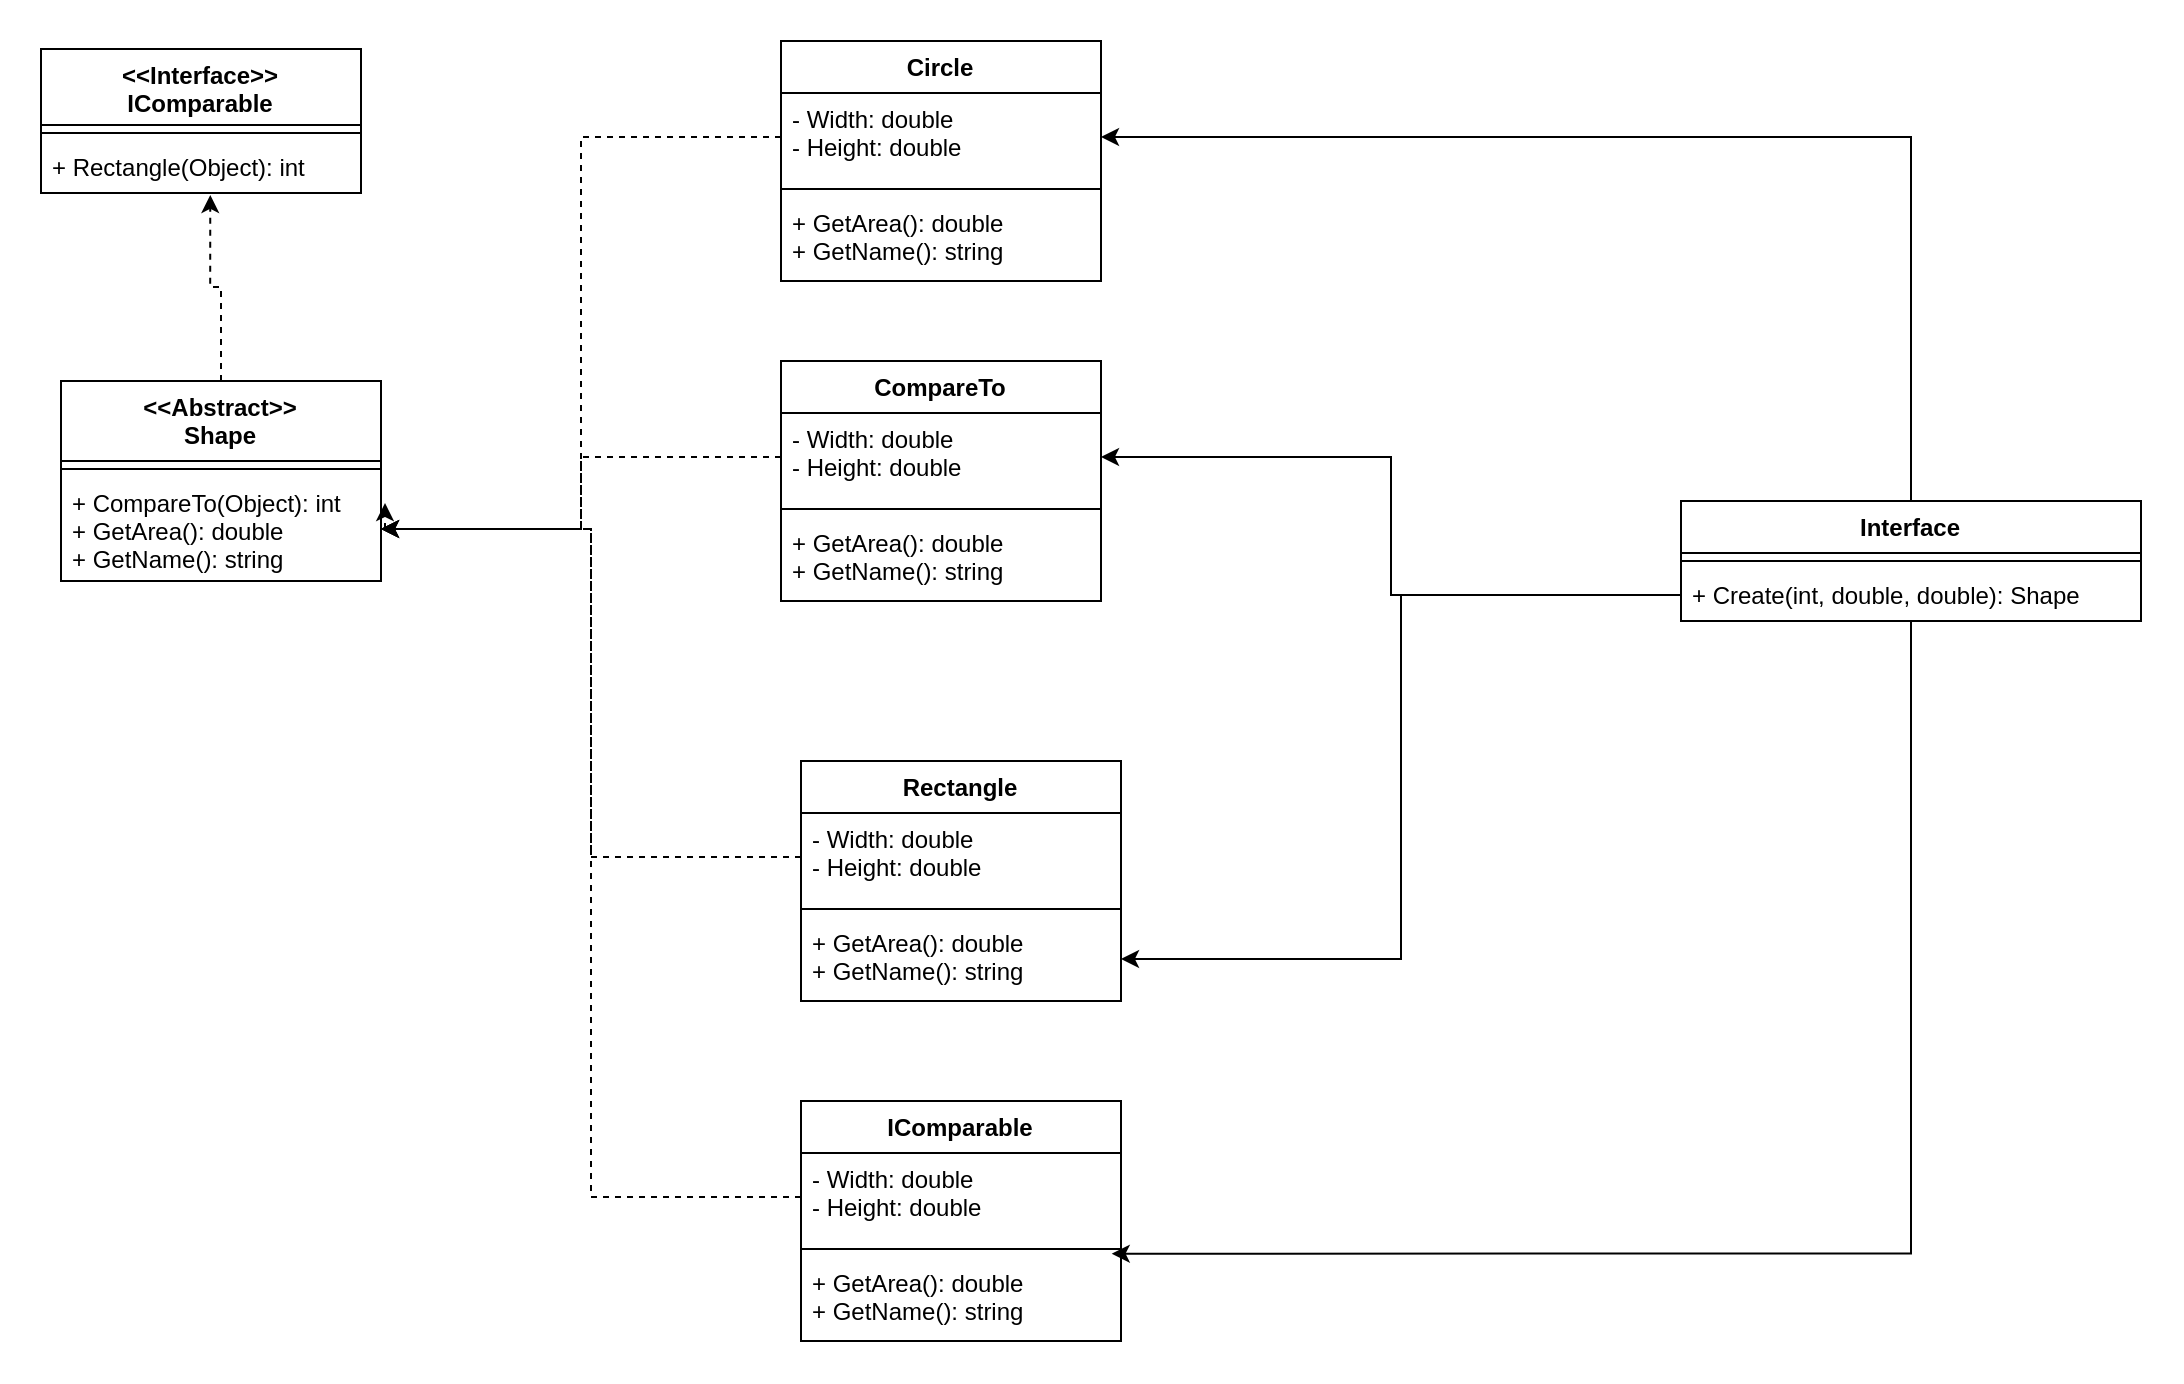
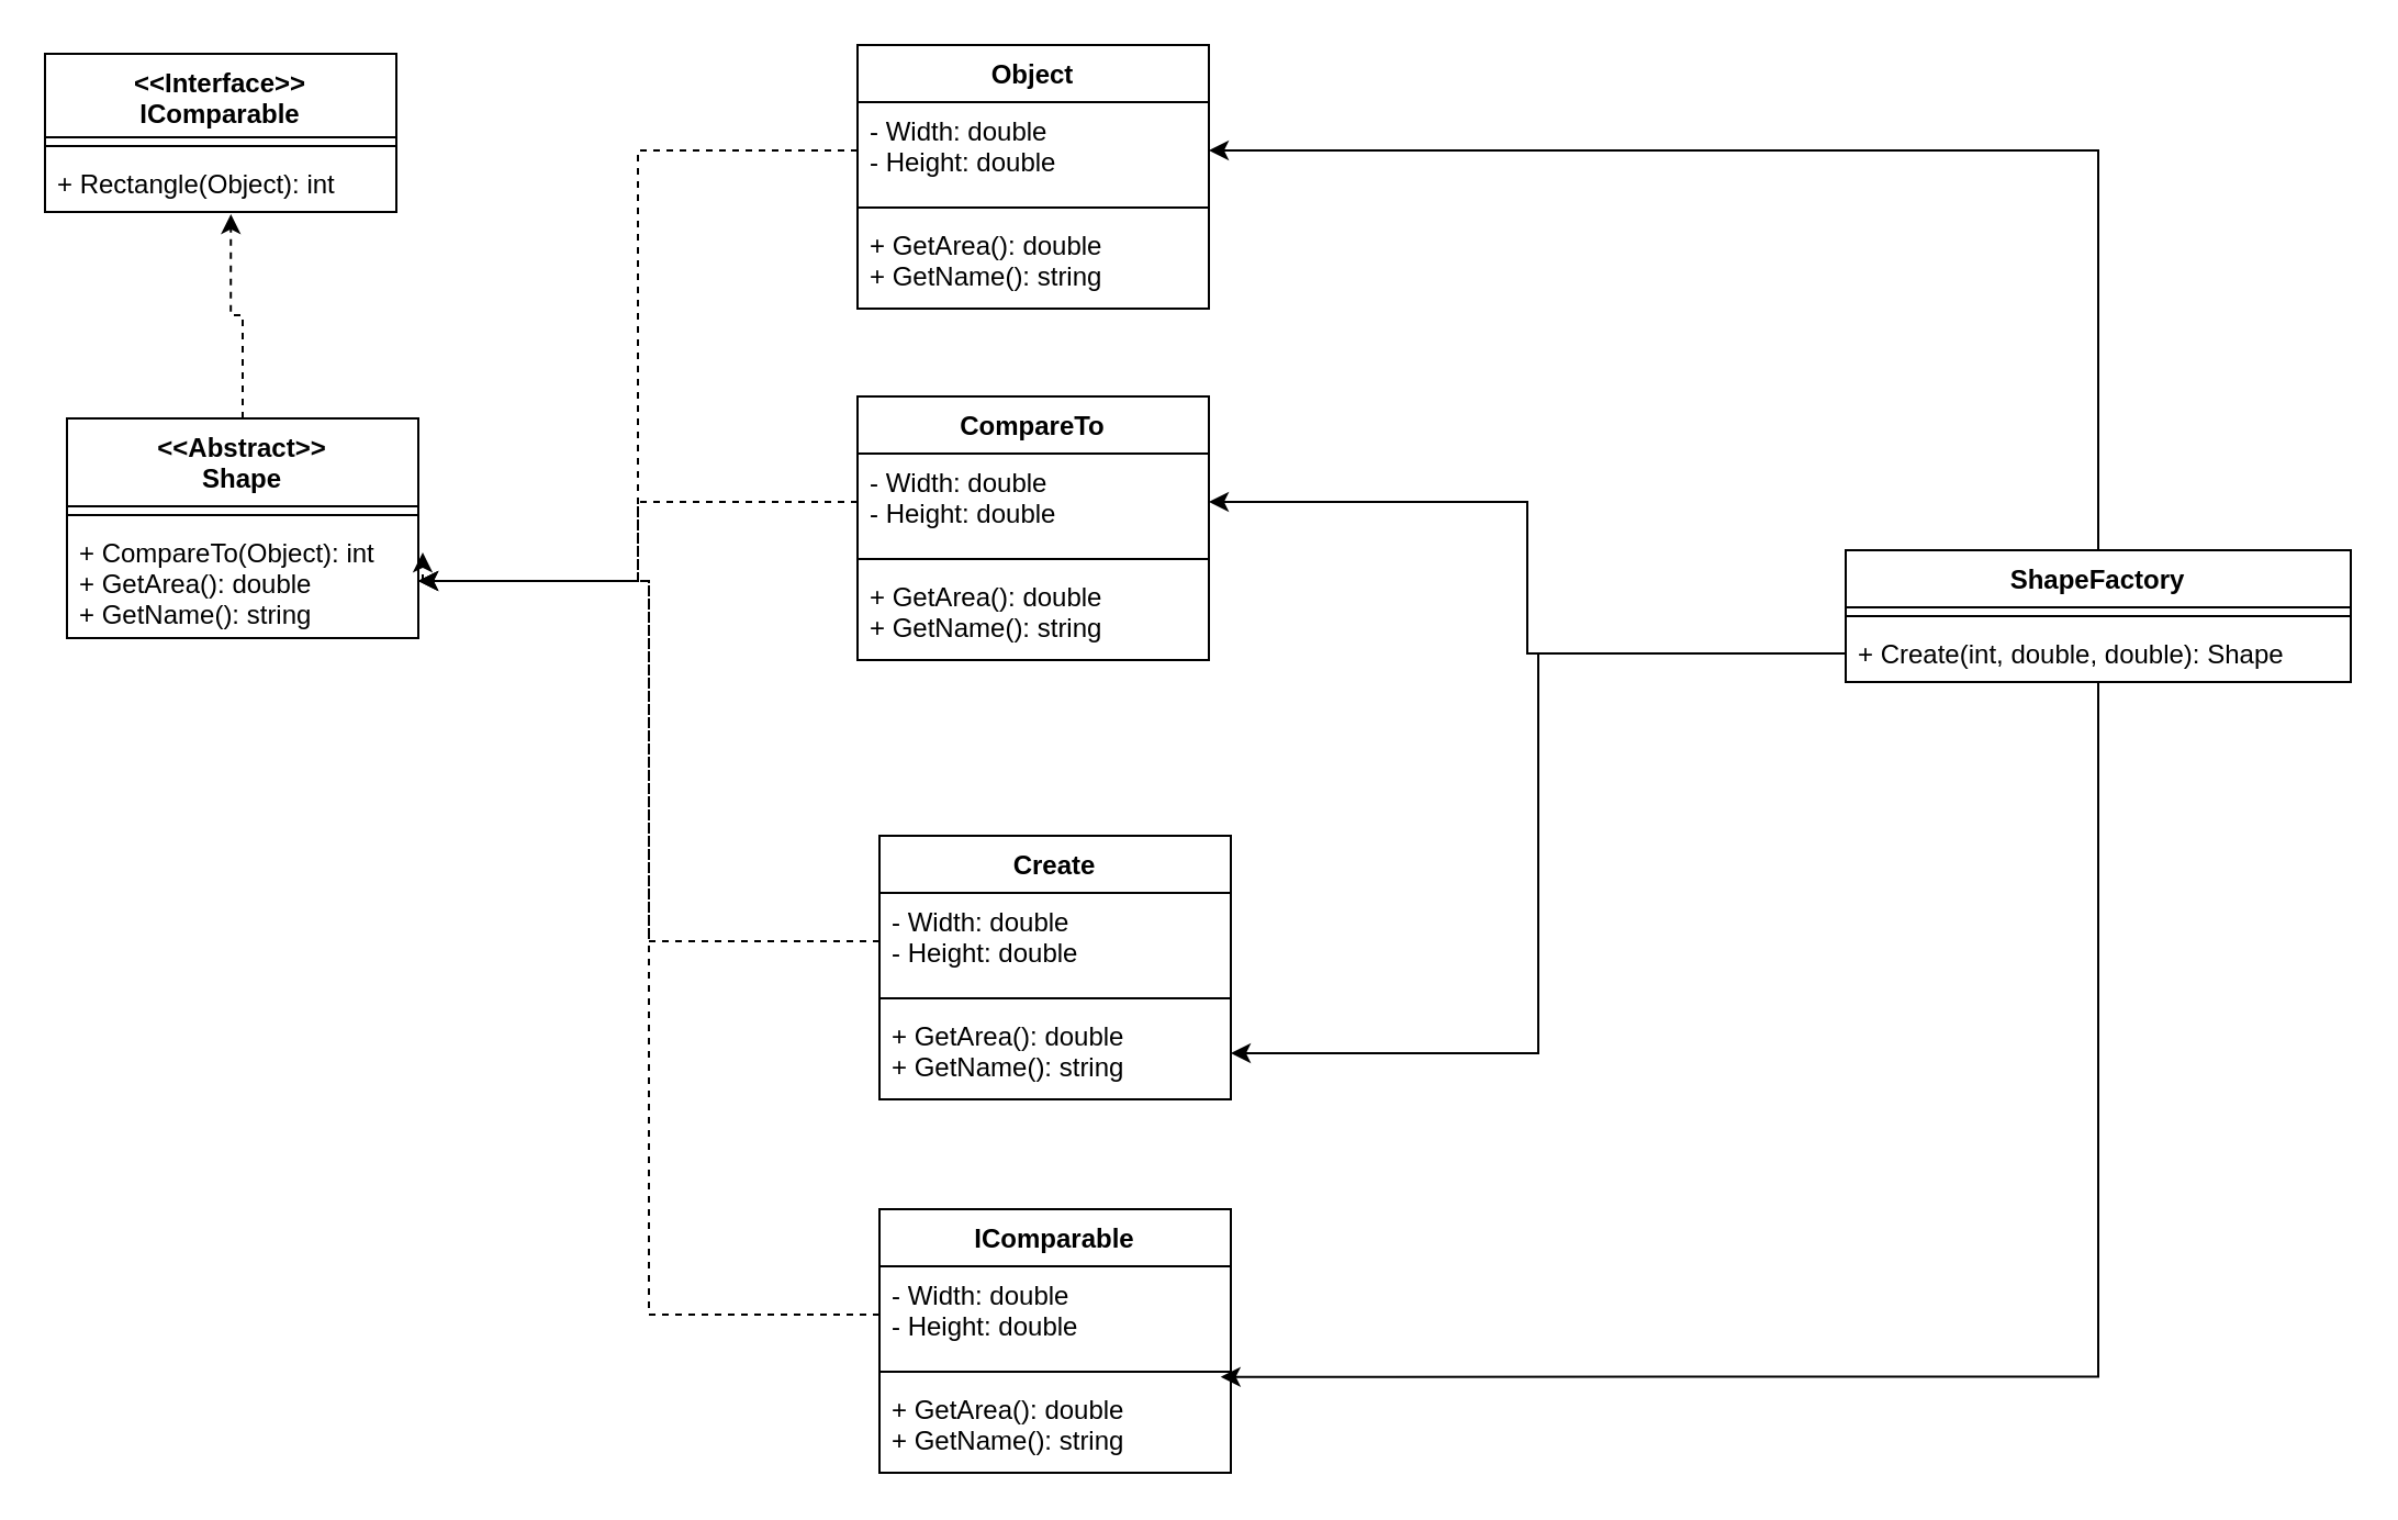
- <mxCell id="21" value="Circle" style="swimlane;fontStyle=1;align=center;verticalAlign=top;childLayout=stackLayout;horizontal=1;startSize=26;horizontalStack=0;resizeParent=1;resizeParentMax=0;resizeLast=0;collapsible=1;marginBottom=0;" vertex="1" parent="1"><mxGeometry x="390" y="20" width="160" height="120" as="geometry" /></mxCell>
+ <mxCell id="21" value="Object" style="swimlane;fontStyle=1;align=center;verticalAlign=top;childLayout=stackLayout;horizontal=1;startSize=26;horizontalStack=0;resizeParent=1;resizeParentMax=0;resizeLast=0;collapsible=1;marginBottom=0;" vertex="1" parent="1"><mxGeometry x="390" y="20" width="160" height="120" as="geometry" /></mxCell>
- <mxCell id="31" value="Interface" style="swimlane;fontStyle=1;align=center;verticalAlign=top;childLayout=stackLayout;horizontal=1;startSize=26;horizontalStack=0;resizeParent=1;resizeParentMax=0;resizeLast=0;collapsible=1;marginBottom=0;" vertex="1" parent="1"><mxGeometry x="840" y="250" width="230" height="60" as="geometry" /></mxCell>
+ <mxCell id="31" value="ShapeFactory" style="swimlane;fontStyle=1;align=center;verticalAlign=top;childLayout=stackLayout;horizontal=1;startSize=26;horizontalStack=0;resizeParent=1;resizeParentMax=0;resizeLast=0;collapsible=1;marginBottom=0;" vertex="1" parent="1"><mxGeometry x="840" y="250" width="230" height="60" as="geometry" /></mxCell>
- <mxCell id="13" value="Rectangle" style="swimlane;fontStyle=1;align=center;verticalAlign=top;childLayout=stackLayout;horizontal=1;startSize=26;horizontalStack=0;resizeParent=1;resizeParentMax=0;resizeLast=0;collapsible=1;marginBottom=0;" vertex="1" parent="1"><mxGeometry x="400" y="380" width="160" height="120" as="geometry" /></mxCell>
+ <mxCell id="13" value="Create" style="swimlane;fontStyle=1;align=center;verticalAlign=top;childLayout=stackLayout;horizontal=1;startSize=26;horizontalStack=0;resizeParent=1;resizeParentMax=0;resizeLast=0;collapsible=1;marginBottom=0;" vertex="1" parent="1"><mxGeometry x="400" y="380" width="160" height="120" as="geometry" /></mxCell>
